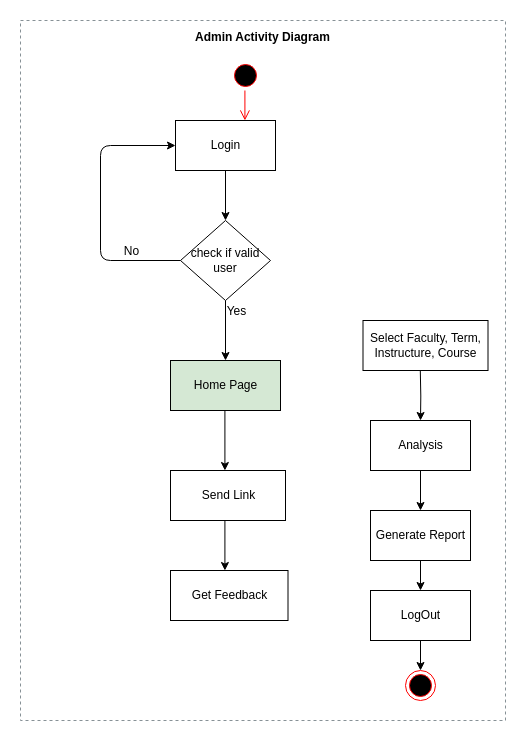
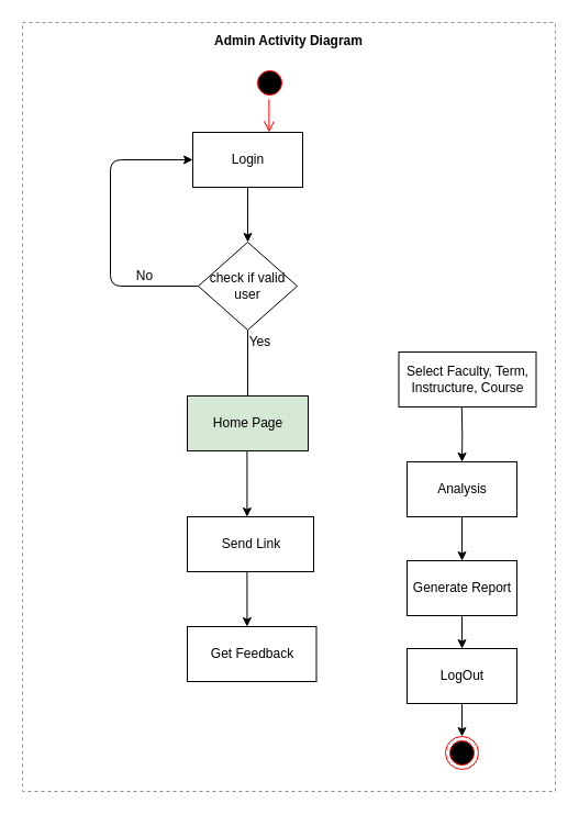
- <mxCell id="6" value="" style="endArrow=classic;html=1;exitX=0.5;exitY=1;exitDx=0;exitDy=0;entryX=0.5;entryY=0;entryDx=0;entryDy=0;" edge="1" parent="1" source="4" target="11"><mxGeometry width="50" height="50" relative="1" as="geometry"><mxPoint x="605" y="280" as="sourcePoint" /><mxPoint x="245" y="360" as="targetPoint" /></mxGeometry></mxCell>
+ <mxCell id="6" value="" style="endArrow=none;html=1;exitX=0.5;exitY=1;exitDx=0;exitDy=0;entryX=0.5;entryY=0;entryDx=0;entryDy=0;" edge="1" parent="1" source="4" target="11"><mxGeometry width="50" height="50" relative="1" as="geometry"><mxPoint x="605" y="280" as="sourcePoint" /><mxPoint x="245" y="360" as="targetPoint" /></mxGeometry></mxCell>
